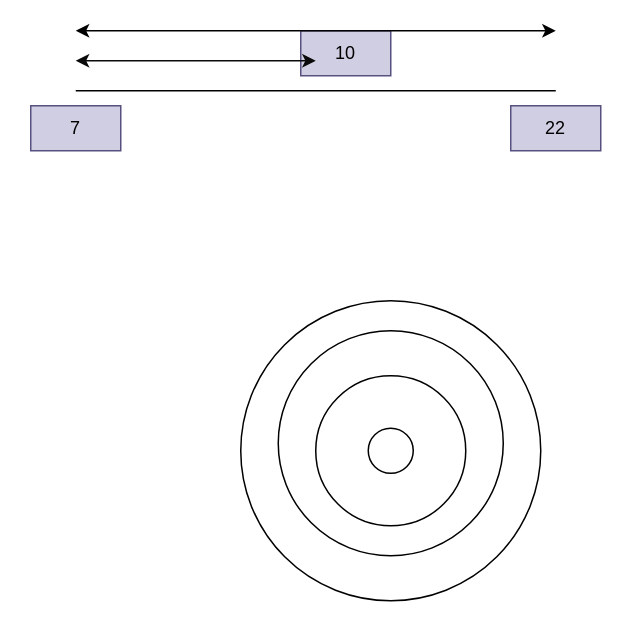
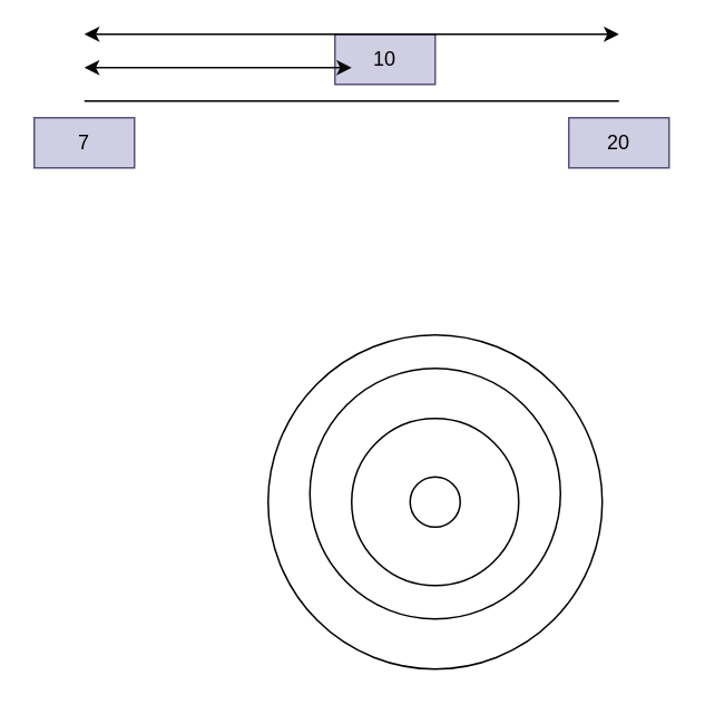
- <mxCell id="4" value="22" style="text;html=1;strokeColor=#56517e;fillColor=#d0cee2;align=center;verticalAlign=middle;whiteSpace=wrap;rounded=0;" parent="1" vertex="1"><mxGeometry x="340" y="70" width="60" height="30" as="geometry" /></mxCell>
+ <mxCell id="4" value="20" style="text;html=1;strokeColor=#56517e;fillColor=#d0cee2;align=center;verticalAlign=middle;whiteSpace=wrap;rounded=0;" parent="1" vertex="1"><mxGeometry x="340" y="70" width="60" height="30" as="geometry" /></mxCell>
